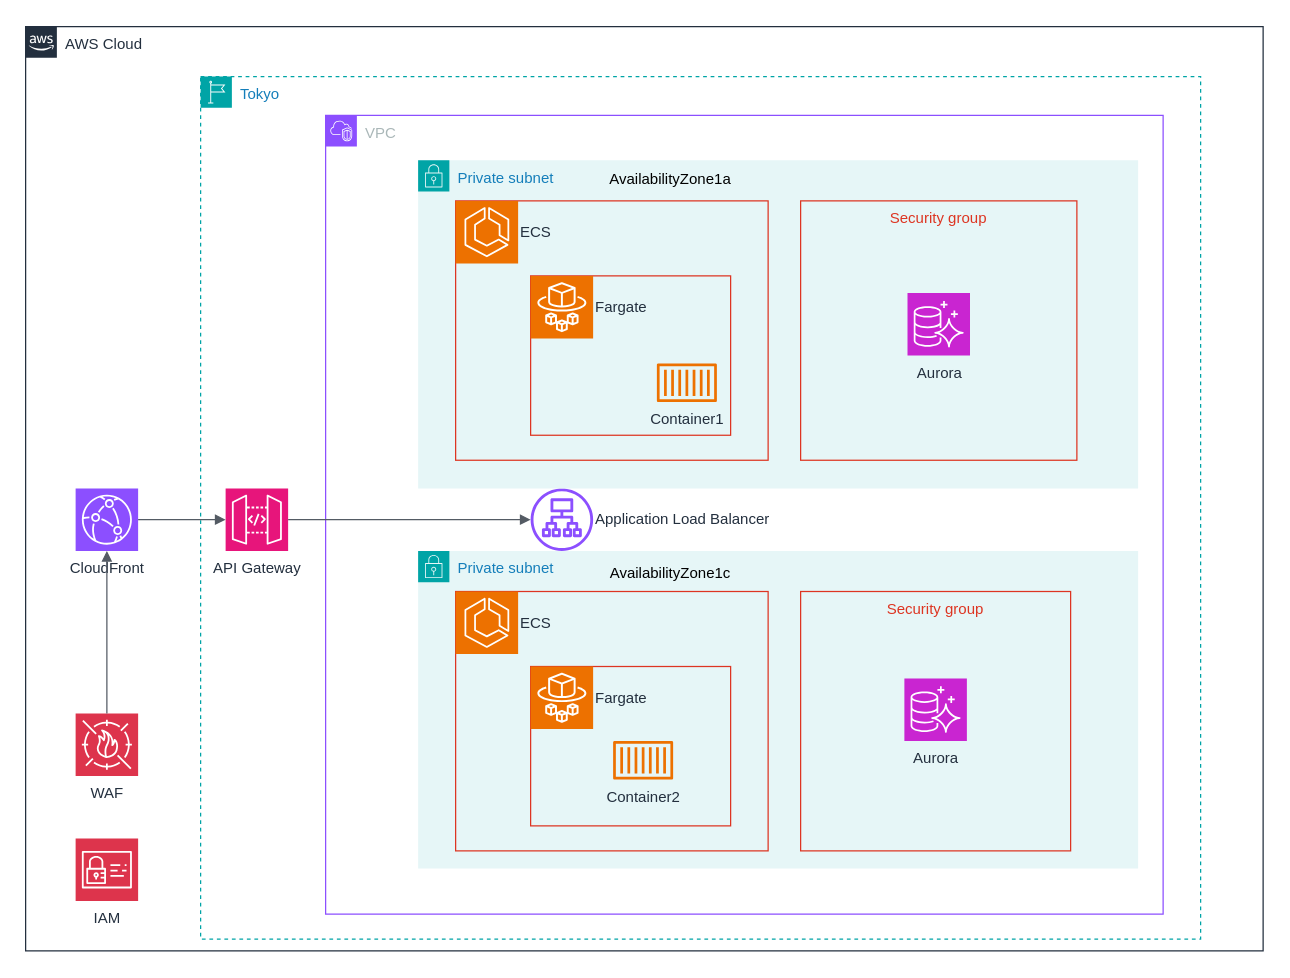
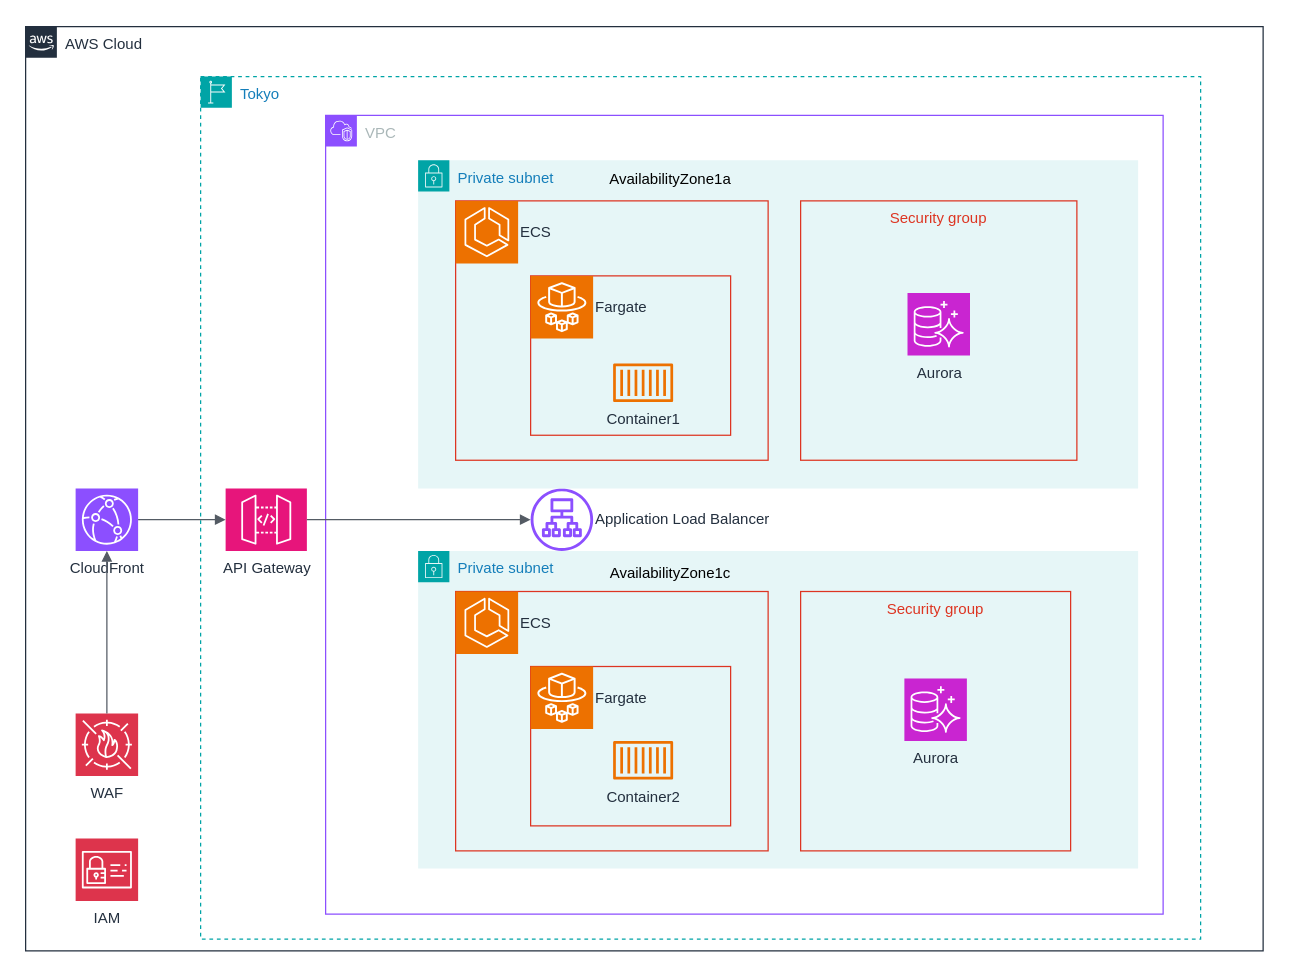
- <mxCell id="20" value="Container1" style="sketch=0;outlineConnect=0;fontColor=#232F3E;gradientColor=none;fillColor=#ED7100;strokeColor=none;dashed=0;verticalLabelPosition=bottom;verticalAlign=top;align=center;html=1;fontSize=12;fontStyle=0;aspect=fixed;pointerEvents=1;shape=mxgraph.aws4.container_1;rounded=1;" vertex="1" parent="15"><mxGeometry x="191" y="162.5" width="48" height="31" as="geometry" /></mxCell>
+ <mxCell id="20" value="Container1" style="sketch=0;outlineConnect=0;fontColor=#232F3E;gradientColor=none;fillColor=#ED7100;strokeColor=none;dashed=0;verticalLabelPosition=bottom;verticalAlign=top;align=center;html=1;fontSize=12;fontStyle=0;aspect=fixed;pointerEvents=1;shape=mxgraph.aws4.container_1;rounded=1;" vertex="1" parent="15"><mxGeometry x="156" y="162.5" width="48" height="31" as="geometry" /></mxCell>
- <mxCell id="24" value="API Gateway" style="sketch=0;points=[[0,0,0],[0.25,0,0],[0.5,0,0],[0.75,0,0],[1,0,0],[0,1,0],[0.25,1,0],[0.5,1,0],[0.75,1,0],[1,1,0],[0,0.25,0],[0,0.5,0],[0,0.75,0],[1,0.25,0],[1,0.5,0],[1,0.75,0]];outlineConnect=0;fontColor=#232F3E;fillColor=#E7157B;strokeColor=#ffffff;dashed=0;verticalLabelPosition=bottom;verticalAlign=top;align=center;html=1;fontSize=12;fontStyle=0;aspect=fixed;shape=mxgraph.aws4.resourceIcon;resIcon=mxgraph.aws4.api_gateway;rounded=1;" vertex="1" parent="3"><mxGeometry x="20" y="329.5" width="50" height="50" as="geometry" /></mxCell>
+ <mxCell id="24" value="API Gateway" style="sketch=0;points=[[0,0,0],[0.25,0,0],[0.5,0,0],[0.75,0,0],[1,0,0],[0,1,0],[0.25,1,0],[0.5,1,0],[0.75,1,0],[1,1,0],[0,0.25,0],[0,0.5,0],[0,0.75,0],[1,0.25,0],[1,0.5,0],[1,0.75,0]];outlineConnect=0;fontColor=#232F3E;fillColor=#E7157B;strokeColor=#ffffff;dashed=0;verticalLabelPosition=bottom;verticalAlign=top;align=center;html=1;fontSize=12;fontStyle=0;aspect=fixed;shape=mxgraph.aws4.resourceIcon;resIcon=mxgraph.aws4.api_gateway;rounded=1;" vertex="1" parent="3"><mxGeometry x="20" y="329.5" width="65" height="50" as="geometry" /></mxCell>
